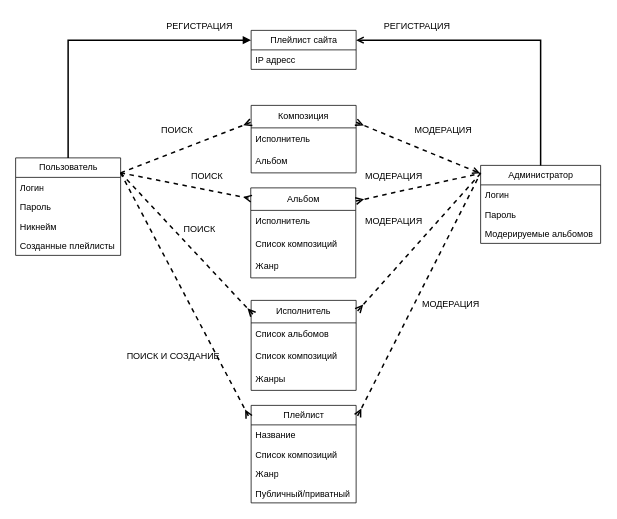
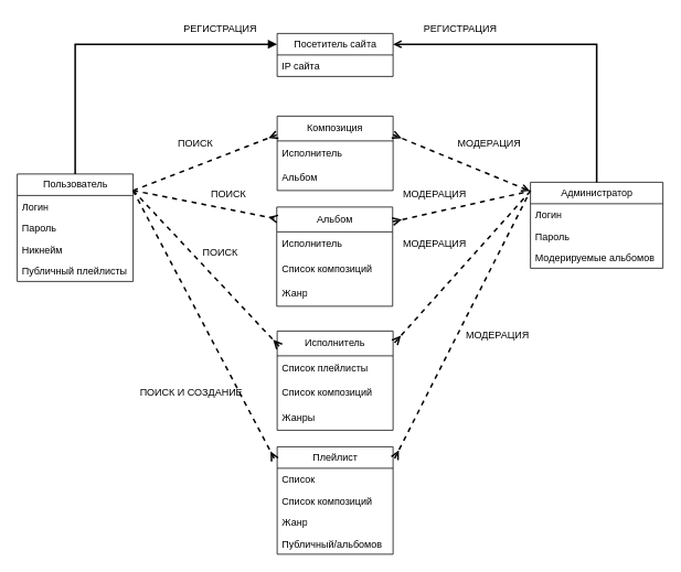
- <mxCell id="2" value="Плейлист сайта" style="swimlane;fontStyle=0;childLayout=stackLayout;horizontal=1;startSize=26;fillColor=none;horizontalStack=0;resizeParent=1;resizeParentMax=0;resizeLast=0;collapsible=1;marginBottom=0;html=1;" vertex="1" parent="1"><mxGeometry x="334" y="40" width="140" height="52" as="geometry" /></mxCell>
+ <mxCell id="2" value="Посетитель сайта" style="swimlane;fontStyle=0;childLayout=stackLayout;horizontal=1;startSize=26;fillColor=none;horizontalStack=0;resizeParent=1;resizeParentMax=0;resizeLast=0;collapsible=1;marginBottom=0;html=1;" vertex="1" parent="1"><mxGeometry x="334" y="40" width="140" height="52" as="geometry" /></mxCell>
- <mxCell id="3" value="IP адресс" style="text;strokeColor=none;fillColor=none;align=left;verticalAlign=top;spacingLeft=4;spacingRight=4;overflow=hidden;rotatable=0;points=[[0,0.5],[1,0.5]];portConstraint=eastwest;whiteSpace=wrap;html=1;" vertex="1" parent="2"><mxGeometry y="26" width="140" height="26" as="geometry" /></mxCell>
+ <mxCell id="3" value="IP сайта" style="text;strokeColor=none;fillColor=none;align=left;verticalAlign=top;spacingLeft=4;spacingRight=4;overflow=hidden;rotatable=0;points=[[0,0.5],[1,0.5]];portConstraint=eastwest;whiteSpace=wrap;html=1;" vertex="1" parent="2"><mxGeometry y="26" width="140" height="26" as="geometry" /></mxCell>
- <mxCell id="8" value="Созданные плейлисты" style="text;strokeColor=none;fillColor=none;align=left;verticalAlign=top;spacingLeft=4;spacingRight=4;overflow=hidden;rotatable=0;points=[[0,0.5],[1,0.5]];portConstraint=eastwest;whiteSpace=wrap;html=1;" vertex="1" parent="4"><mxGeometry y="104" width="140" height="26" as="geometry" /></mxCell>
+ <mxCell id="8" value="Публичный плейлисты" style="text;strokeColor=none;fillColor=none;align=left;verticalAlign=top;spacingLeft=4;spacingRight=4;overflow=hidden;rotatable=0;points=[[0,0.5],[1,0.5]];portConstraint=eastwest;whiteSpace=wrap;html=1;" vertex="1" parent="4"><mxGeometry y="104" width="140" height="26" as="geometry" /></mxCell>
- <mxCell id="30" value="Список альбомов" style="text;strokeColor=none;fillColor=none;align=left;verticalAlign=middle;spacingLeft=4;spacingRight=4;overflow=hidden;points=[[0,0.5],[1,0.5]];portConstraint=eastwest;rotatable=0;whiteSpace=wrap;html=1;" vertex="1" parent="29"><mxGeometry y="30" width="140" height="30" as="geometry" /></mxCell>
+ <mxCell id="30" value="Список плейлисты" style="text;strokeColor=none;fillColor=none;align=left;verticalAlign=middle;spacingLeft=4;spacingRight=4;overflow=hidden;points=[[0,0.5],[1,0.5]];portConstraint=eastwest;rotatable=0;whiteSpace=wrap;html=1;" vertex="1" parent="29"><mxGeometry y="30" width="140" height="30" as="geometry" /></mxCell>
- <mxCell id="16" value="Название" style="text;strokeColor=none;fillColor=none;align=left;verticalAlign=top;spacingLeft=4;spacingRight=4;overflow=hidden;rotatable=0;points=[[0,0.5],[1,0.5]];portConstraint=eastwest;whiteSpace=wrap;html=1;" vertex="1" parent="15"><mxGeometry y="26" width="140" height="26" as="geometry" /></mxCell>
+ <mxCell id="16" value="Список" style="text;strokeColor=none;fillColor=none;align=left;verticalAlign=top;spacingLeft=4;spacingRight=4;overflow=hidden;rotatable=0;points=[[0,0.5],[1,0.5]];portConstraint=eastwest;whiteSpace=wrap;html=1;" vertex="1" parent="15"><mxGeometry y="26" width="140" height="26" as="geometry" /></mxCell>
- <mxCell id="19" value="Публичный/приватный" style="text;strokeColor=none;fillColor=none;align=left;verticalAlign=top;spacingLeft=4;spacingRight=4;overflow=hidden;rotatable=0;points=[[0,0.5],[1,0.5]];portConstraint=eastwest;whiteSpace=wrap;html=1;" vertex="1" parent="15"><mxGeometry y="104" width="140" height="26" as="geometry" /></mxCell>
+ <mxCell id="19" value="Публичный/альбомов" style="text;strokeColor=none;fillColor=none;align=left;verticalAlign=top;spacingLeft=4;spacingRight=4;overflow=hidden;rotatable=0;points=[[0,0.5],[1,0.5]];portConstraint=eastwest;whiteSpace=wrap;html=1;" vertex="1" parent="15"><mxGeometry y="104" width="140" height="26" as="geometry" /></mxCell>
